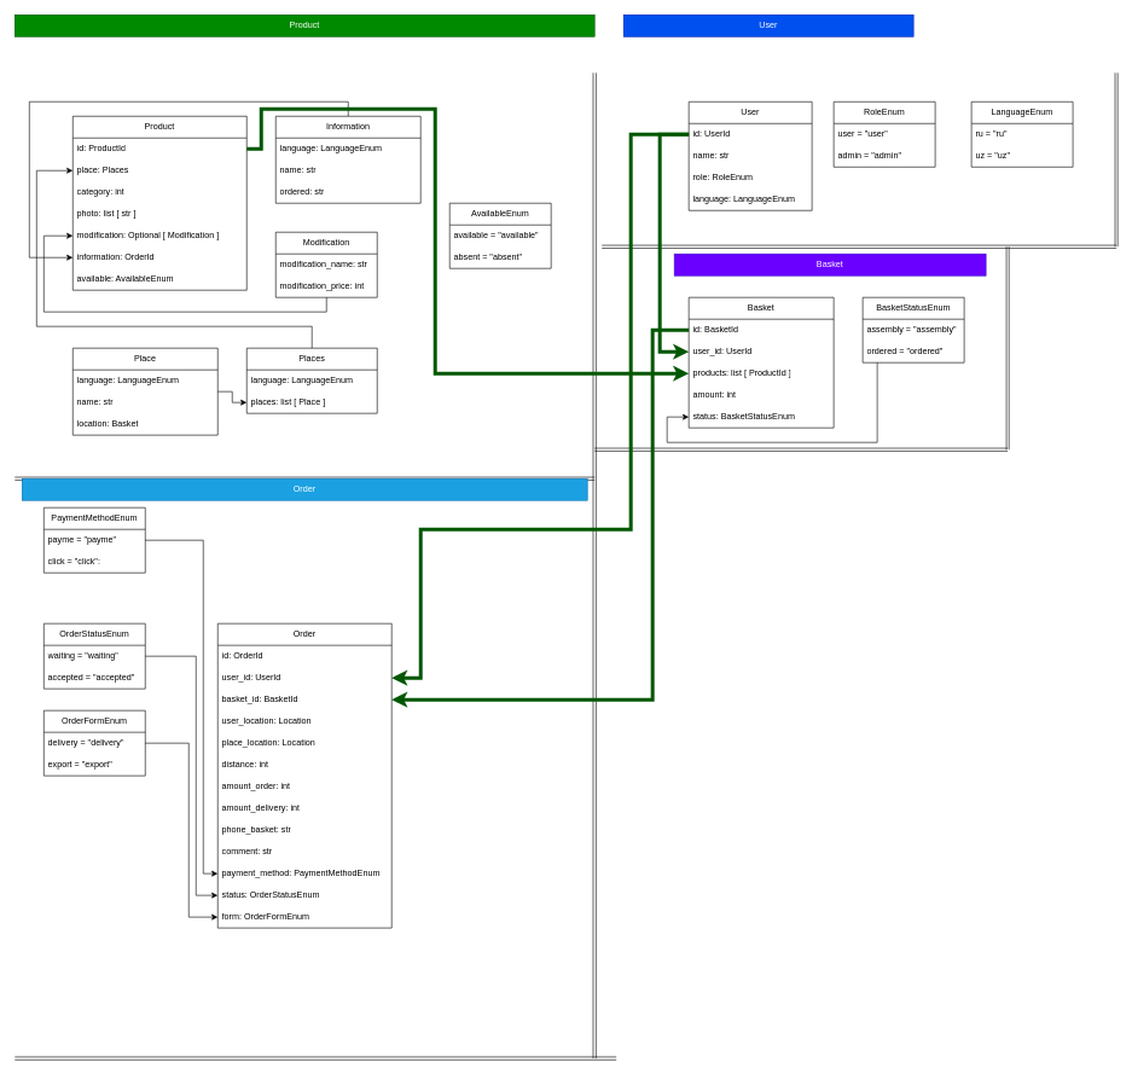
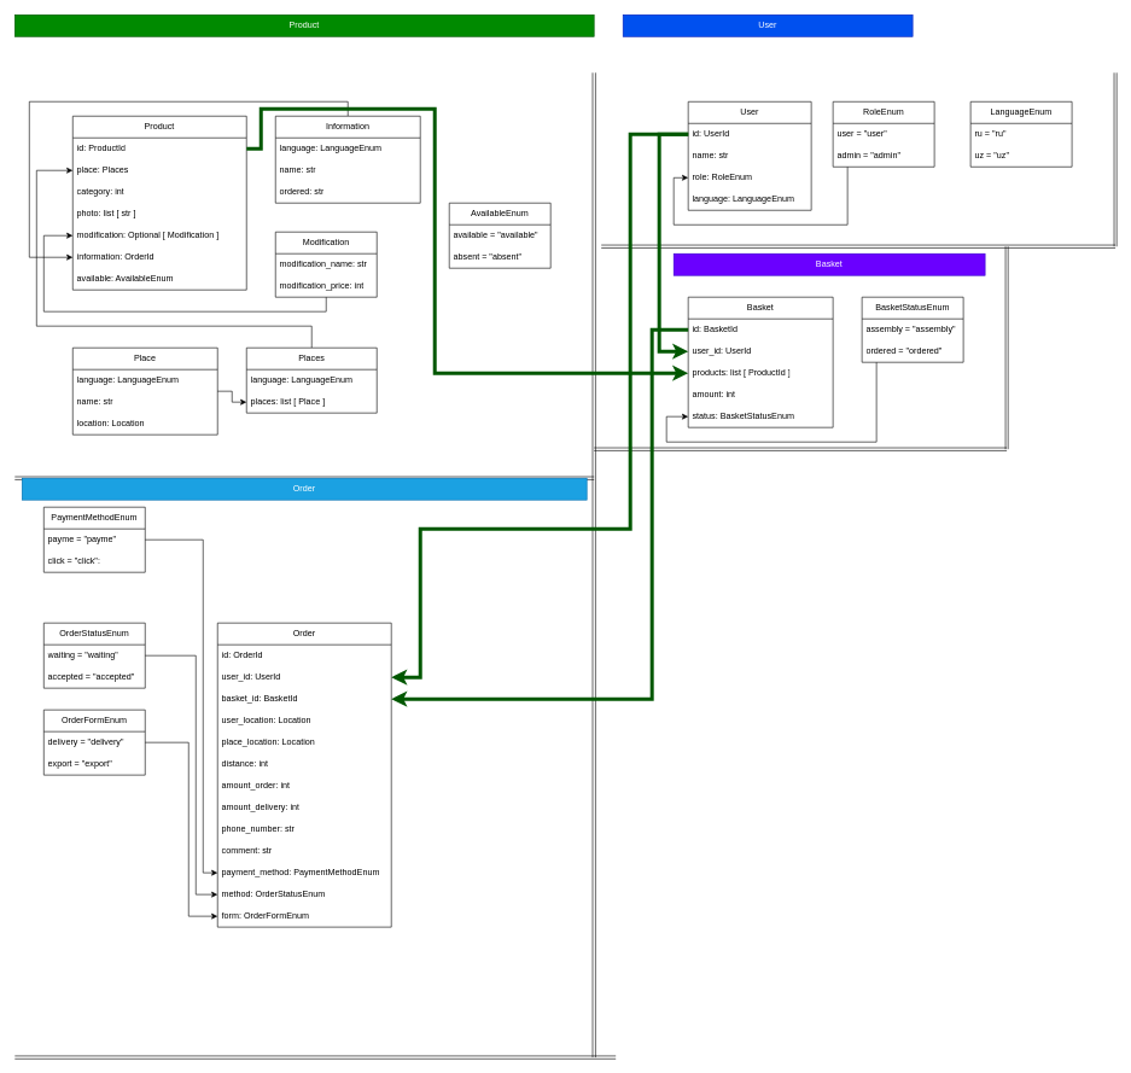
+ <mxCell id="40" style="edgeStyle=orthogonalEdgeStyle;rounded=0;orthogonalLoop=1;jettySize=auto;html=1;entryX=0;entryY=0.5;entryDx=0;entryDy=0;" parent="1" source="41" target="38" edge="1"><mxGeometry relative="1" as="geometry"><Array as="points"><mxPoint x="1170" y="310" /><mxPoint x="930" y="310" /><mxPoint x="930" y="245" /></Array></mxGeometry></mxCell>
- <mxCell id="23" value="location: Basket" style="text;strokeColor=none;fillColor=none;align=left;verticalAlign=middle;spacingLeft=4;spacingRight=4;overflow=hidden;points=[[0,0.5],[1,0.5]];portConstraint=eastwest;rotatable=0;whiteSpace=wrap;html=1;" parent="20" vertex="1"><mxGeometry y="90" width="200" height="30" as="geometry" /></mxCell>
+ <mxCell id="23" value="location: Location" style="text;strokeColor=none;fillColor=none;align=left;verticalAlign=middle;spacingLeft=4;spacingRight=4;overflow=hidden;points=[[0,0.5],[1,0.5]];portConstraint=eastwest;rotatable=0;whiteSpace=wrap;html=1;" parent="20" vertex="1"><mxGeometry y="90" width="200" height="30" as="geometry" /></mxCell>
- <mxCell id="72" value="phone_basket: str" style="text;strokeColor=none;fillColor=none;align=left;verticalAlign=middle;spacingLeft=4;spacingRight=4;overflow=hidden;points=[[0,0.5],[1,0.5]];portConstraint=eastwest;rotatable=0;whiteSpace=wrap;html=1;" parent="63" vertex="1"><mxGeometry y="270" width="240" height="30" as="geometry" /></mxCell>
+ <mxCell id="72" value="phone_number: str" style="text;strokeColor=none;fillColor=none;align=left;verticalAlign=middle;spacingLeft=4;spacingRight=4;overflow=hidden;points=[[0,0.5],[1,0.5]];portConstraint=eastwest;rotatable=0;whiteSpace=wrap;html=1;" parent="63" vertex="1"><mxGeometry y="270" width="240" height="30" as="geometry" /></mxCell>
- <mxCell id="75" value="status: OrderStatusEnum" style="text;strokeColor=none;fillColor=none;align=left;verticalAlign=middle;spacingLeft=4;spacingRight=4;overflow=hidden;points=[[0,0.5],[1,0.5]];portConstraint=eastwest;rotatable=0;whiteSpace=wrap;html=1;" parent="63" vertex="1"><mxGeometry y="360" width="240" height="30" as="geometry" /></mxCell>
+ <mxCell id="75" value="method: OrderStatusEnum" style="text;strokeColor=none;fillColor=none;align=left;verticalAlign=middle;spacingLeft=4;spacingRight=4;overflow=hidden;points=[[0,0.5],[1,0.5]];portConstraint=eastwest;rotatable=0;whiteSpace=wrap;html=1;" parent="63" vertex="1"><mxGeometry y="360" width="240" height="30" as="geometry" /></mxCell>
